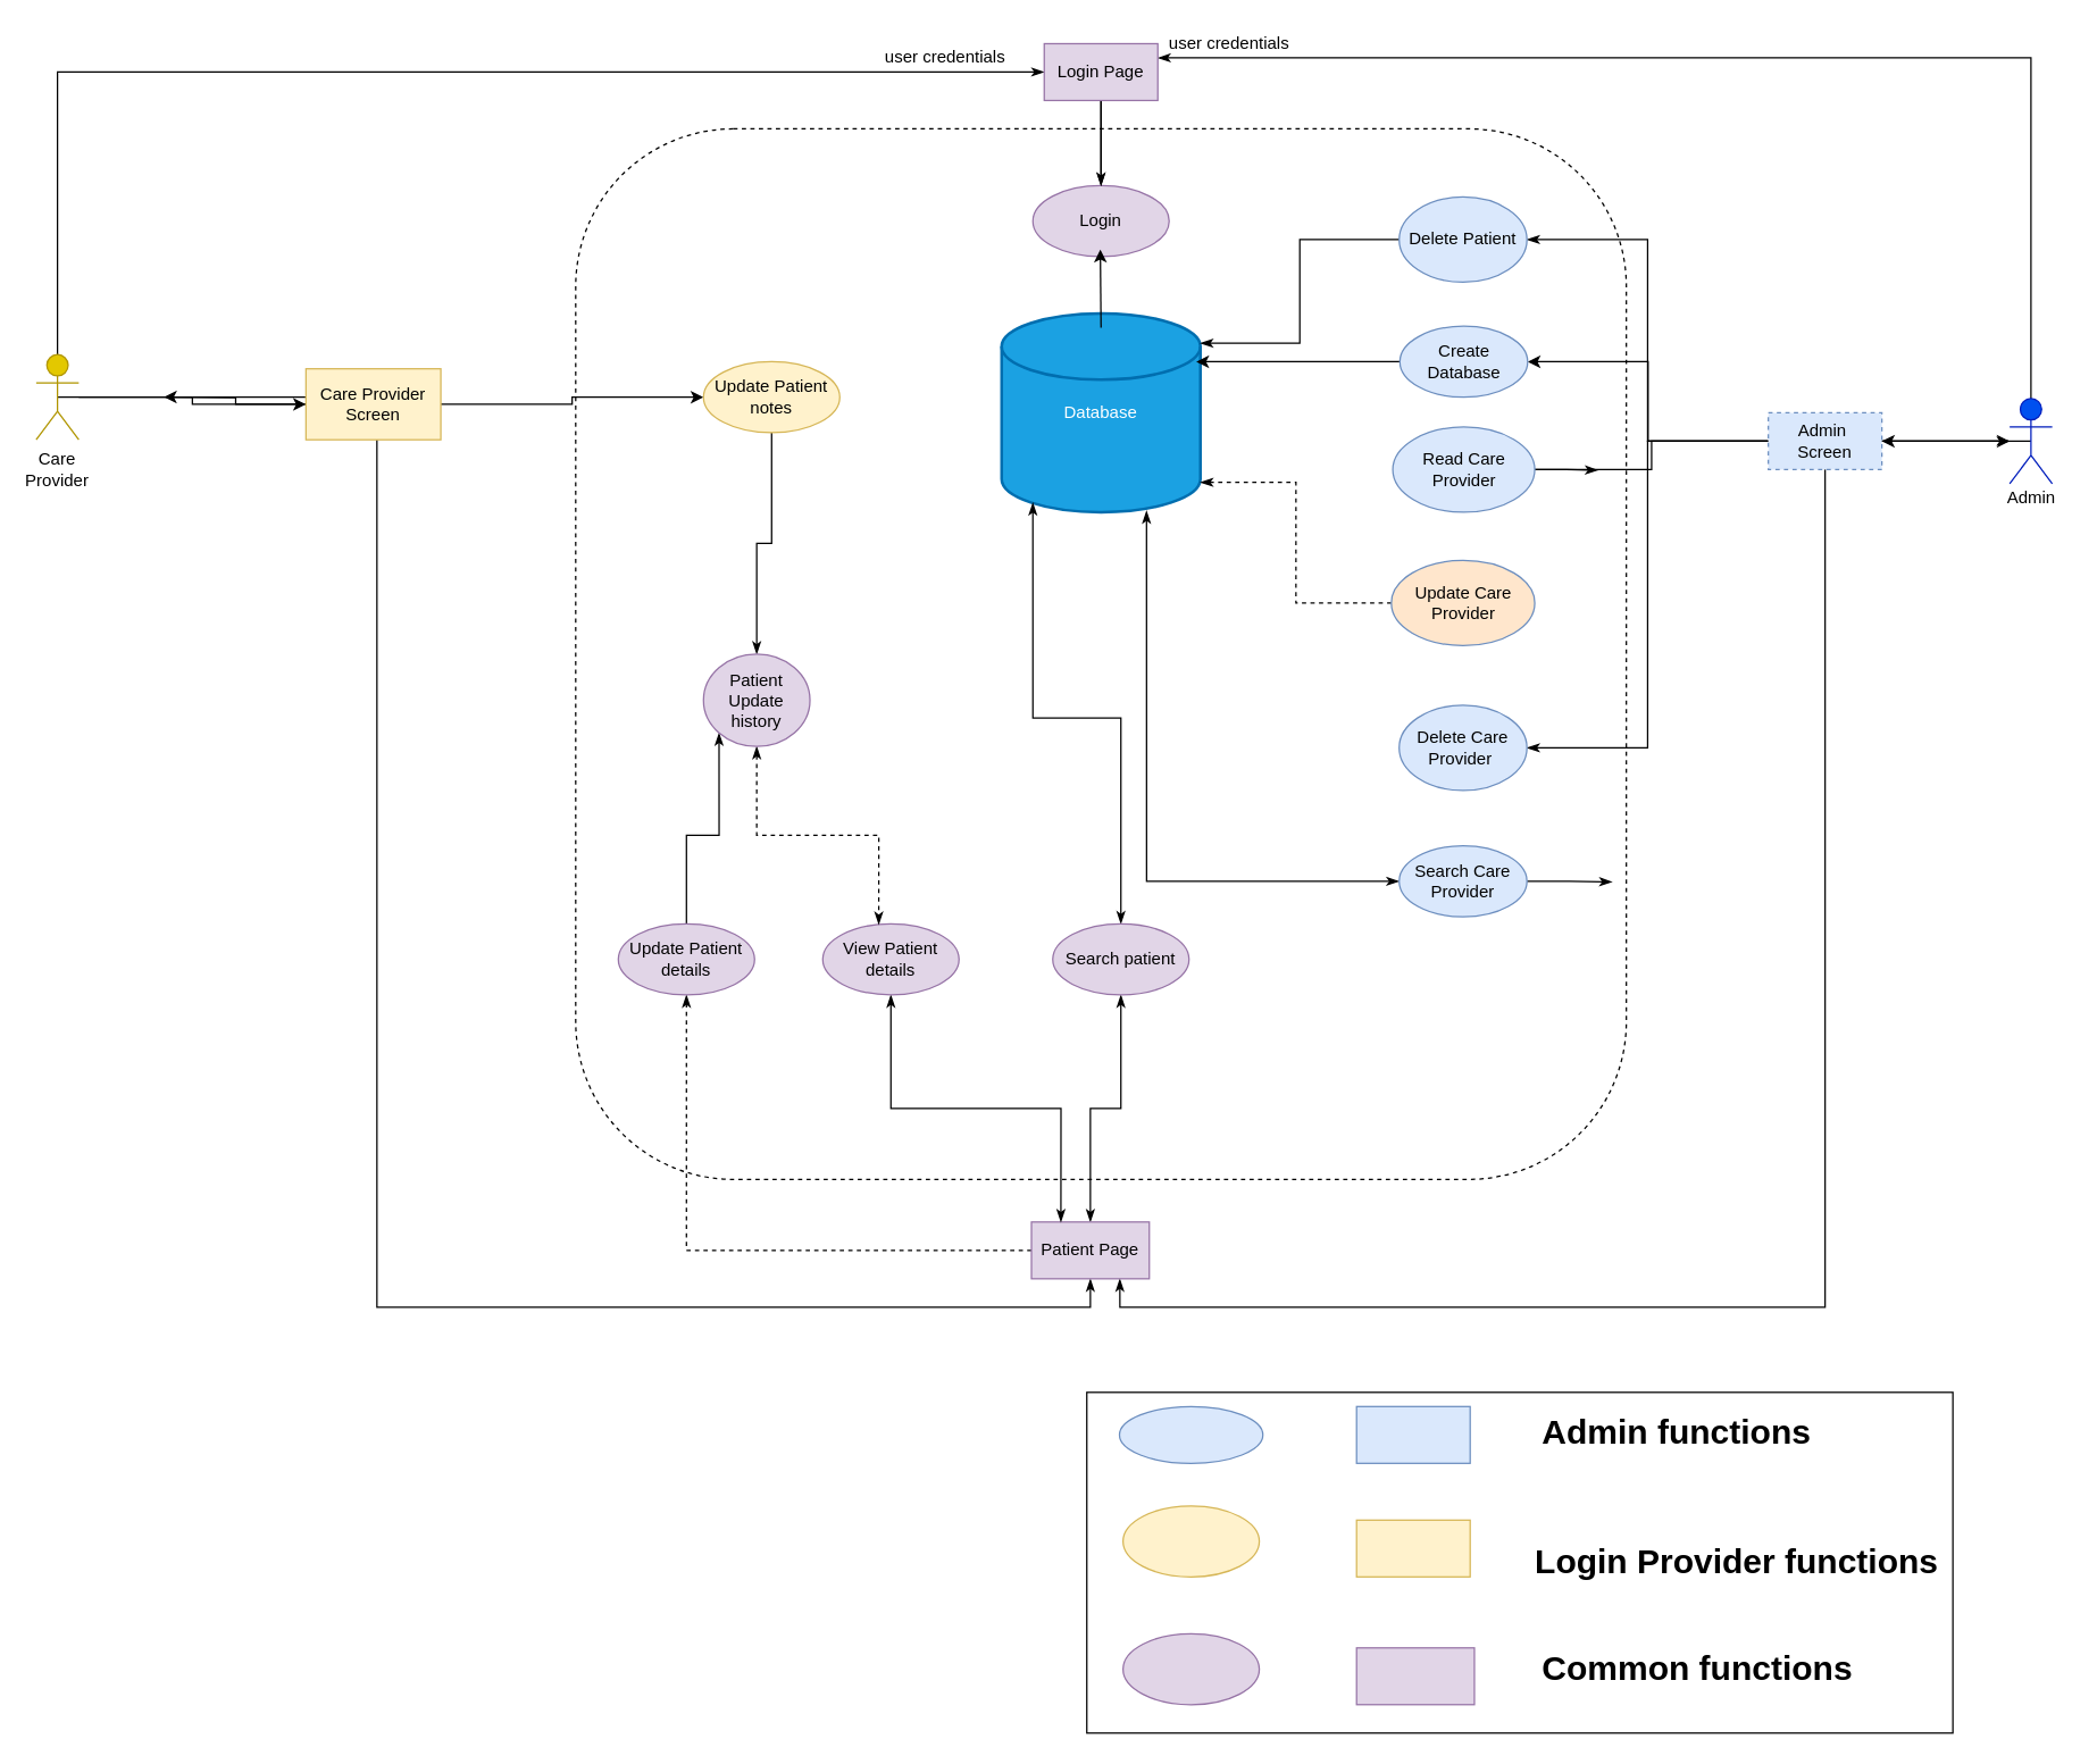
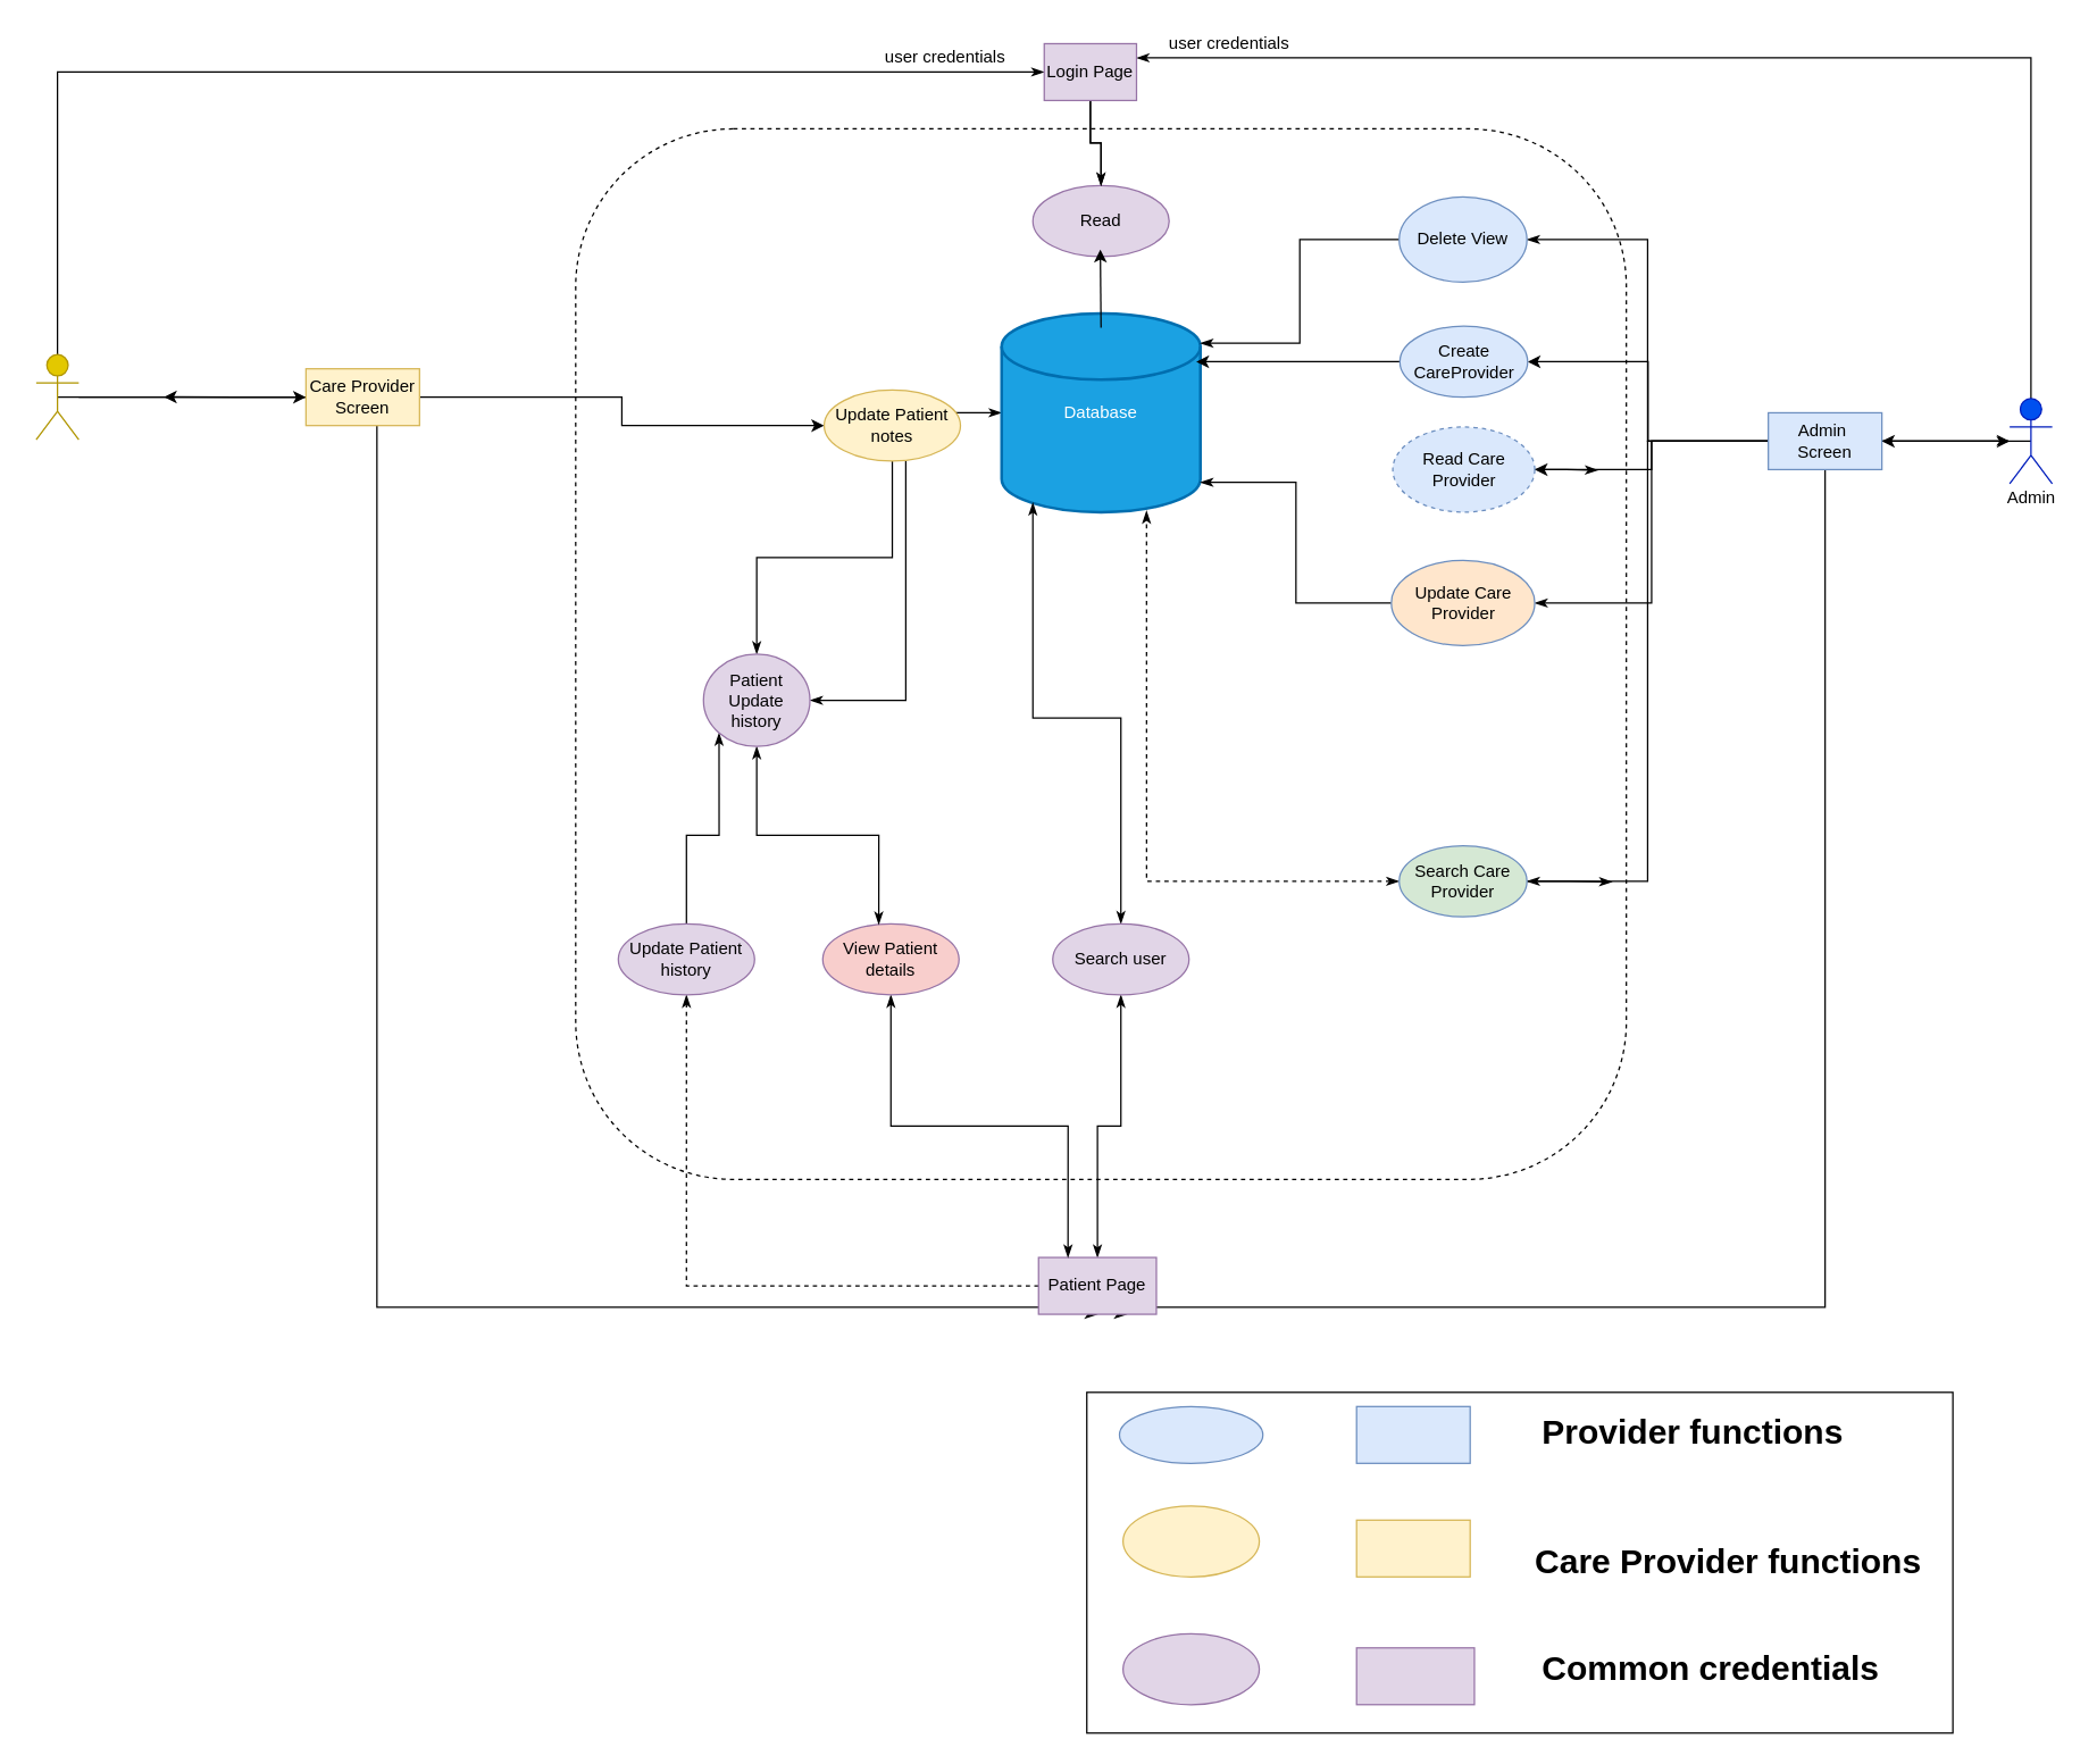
- <mxCell id="45" value="Login Page" style="rounded=0;whiteSpace=wrap;html=1;fillColor=#e1d5e7;strokeColor=#9673a6;" vertex="1" parent="1"><mxGeometry x="735" y="30" width="80" height="40" as="geometry" /></mxCell>
+ <mxCell id="45" value="Login Page" style="rounded=0;whiteSpace=wrap;html=1;fillColor=#e1d5e7;strokeColor=#9673a6;" vertex="1" parent="1"><mxGeometry x="735" y="30" width="65" height="40" as="geometry" /></mxCell>
- <mxCell id="14" value="Login" style="ellipse;whiteSpace=wrap;html=1;fillColor=#e1d5e7;strokeColor=#9673a6;" vertex="1" parent="1"><mxGeometry x="727" y="130" width="96" height="50" as="geometry" /></mxCell>
+ <mxCell id="14" value="Read" style="ellipse;whiteSpace=wrap;html=1;fillColor=#e1d5e7;strokeColor=#9673a6;" vertex="1" parent="1"><mxGeometry x="727" y="130" width="96" height="50" as="geometry" /></mxCell>
- <mxCell id="58" value="&lt;span&gt;Delete Patient&lt;/span&gt;" style="ellipse;whiteSpace=wrap;html=1;fillColor=#dae8fc;strokeColor=#6c8ebf;" vertex="1" parent="1"><mxGeometry x="985" y="138" width="90" height="60" as="geometry" /></mxCell>
+ <mxCell id="58" value="&lt;span&gt;Delete View&lt;/span&gt;" style="ellipse;whiteSpace=wrap;html=1;fillColor=#dae8fc;strokeColor=#6c8ebf;" vertex="1" parent="1"><mxGeometry x="985" y="138" width="90" height="60" as="geometry" /></mxCell>
- <mxCell id="24" value="&lt;span&gt;Create Database&lt;/span&gt;" style="ellipse;whiteSpace=wrap;html=1;fillColor=#dae8fc;strokeColor=#6c8ebf;" vertex="1" parent="1"><mxGeometry x="985.5" y="229" width="90" height="50" as="geometry" /></mxCell>
+ <mxCell id="24" value="&lt;span&gt;Create CareProvider&lt;/span&gt;" style="ellipse;whiteSpace=wrap;html=1;fillColor=#dae8fc;strokeColor=#6c8ebf;" vertex="1" parent="1"><mxGeometry x="985.5" y="229" width="90" height="50" as="geometry" /></mxCell>
- <mxCell id="38" value="Update Patient notes" style="ellipse;whiteSpace=wrap;html=1;fillColor=#fff2cc;strokeColor=#d6b656;" vertex="1" parent="1"><mxGeometry x="495" y="254" width="96" height="50" as="geometry" /></mxCell>
+ <mxCell id="38" value="Update Patient notes" style="ellipse;whiteSpace=wrap;html=1;fillColor=#fff2cc;strokeColor=#d6b656;" vertex="1" parent="1"><mxGeometry x="580" y="274" width="96" height="50" as="geometry" /></mxCell>
- <mxCell id="35" value="Care Provider Screen" style="rounded=0;whiteSpace=wrap;html=1;fillColor=#fff2cc;strokeColor=#d6b656;" vertex="1" parent="1"><mxGeometry x="215" y="259" width="95" height="50" as="geometry" /></mxCell>
+ <mxCell id="35" value="Care Provider Screen" style="rounded=0;whiteSpace=wrap;html=1;fillColor=#fff2cc;strokeColor=#d6b656;" vertex="1" parent="1"><mxGeometry x="215" y="259" width="80" height="40" as="geometry" /></mxCell>
- <mxCell id="16" style="edgeStyle=orthogonalEdgeStyle;rounded=0;orthogonalLoop=1;jettySize=auto;html=1;exitX=0;exitY=0.5;exitDx=0;exitDy=0;entryX=1;entryY=0.5;entryDx=0;entryDy=0;endArrow=none;" edge="1" parent="1" source="22" target="26"><mxGeometry relative="1" as="geometry" /></mxCell>
+ <mxCell id="16" style="edgeStyle=orthogonalEdgeStyle;rounded=0;orthogonalLoop=1;jettySize=auto;html=1;exitX=0;exitY=0.5;exitDx=0;exitDy=0;entryX=1;entryY=0.5;entryDx=0;entryDy=0;" edge="1" parent="1" source="22" target="26"><mxGeometry relative="1" as="geometry" /></mxCell>
- <mxCell id="22" value="Admin&amp;nbsp; Screen" style="rounded=0;whiteSpace=wrap;html=1;fillColor=#dae8fc;strokeColor=#6c8ebf;dashed=1;" vertex="1" parent="1"><mxGeometry x="1245" y="290" width="80" height="40" as="geometry" /></mxCell>
+ <mxCell id="22" value="Admin&amp;nbsp; Screen" style="rounded=0;whiteSpace=wrap;html=1;fillColor=#dae8fc;strokeColor=#6c8ebf;" vertex="1" parent="1"><mxGeometry x="1245" y="290" width="80" height="40" as="geometry" /></mxCell>
- <mxCell id="40" value="Care Provider" style="text;html=1;strokeColor=none;fillColor=none;align=center;verticalAlign=middle;whiteSpace=wrap;rounded=0;dashed=1;" vertex="1" parent="1"><mxGeometry x="20" y="320" width="40" height="20" as="geometry" /></mxCell>
- <mxCell id="26" value="&lt;span&gt;Read Care Provider&lt;/span&gt;" style="ellipse;whiteSpace=wrap;html=1;fillColor=#dae8fc;strokeColor=#6c8ebf;" vertex="1" parent="1"><mxGeometry x="980.5" y="300" width="100" height="60" as="geometry" /></mxCell>
+ <mxCell id="26" value="&lt;span&gt;Read Care Provider&lt;/span&gt;" style="ellipse;whiteSpace=wrap;html=1;fillColor=#dae8fc;strokeColor=#6c8ebf;dashed=1;" vertex="1" parent="1"><mxGeometry x="980.5" y="300" width="100" height="60" as="geometry" /></mxCell>
- <mxCell id="27" style="edgeStyle=orthogonalEdgeStyle;rounded=0;orthogonalLoop=1;jettySize=auto;html=1;exitX=0;exitY=0.5;exitDx=0;exitDy=0;entryX=1;entryY=0.85;entryDx=0;entryDy=0;entryPerimeter=0;startArrow=none;startFill=0;endArrow=classicThin;endFill=1;dashed=1;" edge="1" parent="1" source="28" target="13"><mxGeometry relative="1" as="geometry" /></mxCell>
+ <mxCell id="27" style="edgeStyle=orthogonalEdgeStyle;rounded=0;orthogonalLoop=1;jettySize=auto;html=1;exitX=0;exitY=0.5;exitDx=0;exitDy=0;entryX=1;entryY=0.85;entryDx=0;entryDy=0;entryPerimeter=0;startArrow=none;startFill=0;endArrow=classicThin;endFill=1;" edge="1" parent="1" source="28" target="13"><mxGeometry relative="1" as="geometry" /></mxCell>
+ <mxCell id="18" style="edgeStyle=orthogonalEdgeStyle;rounded=0;orthogonalLoop=1;jettySize=auto;html=1;exitX=0;exitY=0.5;exitDx=0;exitDy=0;entryX=1;entryY=0.5;entryDx=0;entryDy=0;startArrow=none;startFill=0;endArrow=classicThin;endFill=1;" edge="1" parent="1" source="22" target="28"><mxGeometry relative="1" as="geometry" /></mxCell>
+ <mxCell id="12" style="edgeStyle=orthogonalEdgeStyle;rounded=0;orthogonalLoop=1;jettySize=auto;html=1;exitX=0;exitY=0.5;exitDx=0;exitDy=0;exitPerimeter=0;entryX=1;entryY=0.5;entryDx=0;entryDy=0;startArrow=classicThin;startFill=1;endArrow=classicThin;endFill=1;" edge="1" parent="1" source="13" target="54"><mxGeometry relative="1" as="geometry" /></mxCell>
- <mxCell id="29" value="&lt;span&gt;Delete Care Provider&amp;nbsp;&lt;/span&gt;" style="ellipse;whiteSpace=wrap;html=1;fillColor=#dae8fc;strokeColor=#6c8ebf;" vertex="1" parent="1"><mxGeometry x="985" y="496" width="90" height="60" as="geometry" /></mxCell>
- <mxCell id="19" style="edgeStyle=orthogonalEdgeStyle;rounded=0;orthogonalLoop=1;jettySize=auto;html=1;exitX=0;exitY=0.5;exitDx=0;exitDy=0;entryX=1;entryY=0.5;entryDx=0;entryDy=0;startArrow=none;startFill=0;endArrow=classicThin;endFill=1;" edge="1" parent="1" source="22" target="29"><mxGeometry relative="1" as="geometry" /></mxCell>
- <mxCell id="30" style="edgeStyle=orthogonalEdgeStyle;rounded=0;orthogonalLoop=1;jettySize=auto;html=1;exitX=0;exitY=0.5;exitDx=0;exitDy=0;entryX=0.729;entryY=0.993;entryDx=0;entryDy=0;entryPerimeter=0;startArrow=classicThin;startFill=1;endArrow=classicThin;endFill=1;" edge="1" parent="1" source="32" target="13"><mxGeometry relative="1" as="geometry" /></mxCell>
+ <mxCell id="30" style="edgeStyle=orthogonalEdgeStyle;rounded=0;orthogonalLoop=1;jettySize=auto;html=1;exitX=0;exitY=0.5;exitDx=0;exitDy=0;entryX=0.729;entryY=0.993;entryDx=0;entryDy=0;entryPerimeter=0;startArrow=classicThin;startFill=1;endArrow=classicThin;endFill=1;dashed=1;" edge="1" parent="1" source="32" target="13"><mxGeometry relative="1" as="geometry" /></mxCell>
- <mxCell id="53" style="edgeStyle=orthogonalEdgeStyle;rounded=0;orthogonalLoop=1;jettySize=auto;html=1;exitX=0.5;exitY=1;exitDx=0;exitDy=0;entryX=0.411;entryY=0.009;entryDx=0;entryDy=0;entryPerimeter=0;startArrow=classicThin;startFill=1;endArrow=classicThin;endFill=1;dashed=1;" edge="1" parent="1" source="54" target="52"><mxGeometry relative="1" as="geometry" /></mxCell>
+ <mxCell id="53" style="edgeStyle=orthogonalEdgeStyle;rounded=0;orthogonalLoop=1;jettySize=auto;html=1;exitX=0.5;exitY=1;exitDx=0;exitDy=0;entryX=0.411;entryY=0.009;entryDx=0;entryDy=0;entryPerimeter=0;startArrow=classicThin;startFill=1;endArrow=classicThin;endFill=1;" edge="1" parent="1" source="54" target="52"><mxGeometry relative="1" as="geometry" /></mxCell>
+ <mxCell id="20" style="edgeStyle=orthogonalEdgeStyle;rounded=0;orthogonalLoop=1;jettySize=auto;html=1;entryX=1;entryY=0.5;entryDx=0;entryDy=0;startArrow=none;startFill=0;endArrow=classicThin;endFill=1;" edge="1" parent="1" source="22" target="32"><mxGeometry relative="1" as="geometry" /></mxCell>
- <mxCell id="32" value="&lt;span&gt;Search Care Provider&lt;/span&gt;" style="ellipse;whiteSpace=wrap;html=1;fillColor=#dae8fc;strokeColor=#6c8ebf;" vertex="1" parent="1"><mxGeometry x="985" y="595" width="90" height="50" as="geometry" /></mxCell>
+ <mxCell id="32" value="&lt;span&gt;Search Care Provider&lt;/span&gt;" style="ellipse;whiteSpace=wrap;html=1;fillColor=#d5e8d4;strokeColor=#6c8ebf;" vertex="1" parent="1"><mxGeometry x="985" y="595" width="90" height="50" as="geometry" /></mxCell>
- <mxCell id="50" value="Update Patient details" style="ellipse;whiteSpace=wrap;html=1;fillColor=#e1d5e7;strokeColor=#9673a6;" vertex="1" parent="1"><mxGeometry x="435" y="650" width="96" height="50" as="geometry" /></mxCell>
+ <mxCell id="50" value="Update Patient history" style="ellipse;whiteSpace=wrap;html=1;fillColor=#e1d5e7;strokeColor=#9673a6;" vertex="1" parent="1"><mxGeometry x="435" y="650" width="96" height="50" as="geometry" /></mxCell>
- <mxCell id="52" value="View Patient details" style="ellipse;whiteSpace=wrap;html=1;fillColor=#e1d5e7;strokeColor=#9673a6;" vertex="1" parent="1"><mxGeometry x="579" y="650" width="96" height="50" as="geometry" /></mxCell>
+ <mxCell id="52" value="View Patient details" style="ellipse;whiteSpace=wrap;html=1;fillColor=#f8cecc;strokeColor=#9673a6;" vertex="1" parent="1"><mxGeometry x="579" y="650" width="96" height="50" as="geometry" /></mxCell>
- <mxCell id="56" value="Search patient" style="ellipse;whiteSpace=wrap;html=1;fillColor=#e1d5e7;strokeColor=#9673a6;" vertex="1" parent="1"><mxGeometry x="741" y="650" width="96" height="50" as="geometry" /></mxCell>
+ <mxCell id="56" value="Search user" style="ellipse;whiteSpace=wrap;html=1;fillColor=#e1d5e7;strokeColor=#9673a6;" vertex="1" parent="1"><mxGeometry x="741" y="650" width="96" height="50" as="geometry" /></mxCell>
- <mxCell id="48" value="Patient Page" style="rounded=0;whiteSpace=wrap;html=1;fillColor=#e1d5e7;strokeColor=#9673a6;" vertex="1" parent="1"><mxGeometry x="726" y="860" width="83" height="40" as="geometry" /></mxCell>
+ <mxCell id="48" value="Patient Page" style="rounded=0;whiteSpace=wrap;html=1;fillColor=#e1d5e7;strokeColor=#9673a6;" vertex="1" parent="1"><mxGeometry x="731" y="885" width="83" height="40" as="geometry" /></mxCell>
- <mxCell id="61" value="&lt;h1&gt;Admin functions&lt;/h1&gt;" style="text;html=1;strokeColor=none;fillColor=none;spacing=5;spacingTop=-20;whiteSpace=wrap;overflow=hidden;rounded=0;dashed=1;" vertex="1" parent="1"><mxGeometry x="1080.5" y="989" width="300" height="40" as="geometry" /></mxCell>
+ <mxCell id="61" value="&lt;h1&gt;Provider functions&lt;/h1&gt;" style="text;html=1;strokeColor=none;fillColor=none;spacing=5;spacingTop=-20;whiteSpace=wrap;overflow=hidden;rounded=0;dashed=1;" vertex="1" parent="1"><mxGeometry x="1080.5" y="989" width="300" height="40" as="geometry" /></mxCell>
- <mxCell id="65" value="&lt;h1&gt;Login Provider functions&lt;/h1&gt;" style="text;html=1;strokeColor=none;fillColor=none;spacing=5;spacingTop=-20;whiteSpace=wrap;overflow=hidden;rounded=0;dashed=1;" vertex="1" parent="1"><mxGeometry x="1075.5" y="1080" width="340" height="40" as="geometry" /></mxCell>
+ <mxCell id="65" value="&lt;h1&gt;Care Provider functions&lt;/h1&gt;" style="text;html=1;strokeColor=none;fillColor=none;spacing=5;spacingTop=-20;whiteSpace=wrap;overflow=hidden;rounded=0;dashed=1;" vertex="1" parent="1"><mxGeometry x="1075.5" y="1080" width="340" height="40" as="geometry" /></mxCell>
- <mxCell id="68" value="&lt;h1&gt;Common functions&lt;/h1&gt;" style="text;html=1;strokeColor=none;fillColor=none;spacing=5;spacingTop=-20;whiteSpace=wrap;overflow=hidden;rounded=0;dashed=1;" vertex="1" parent="1"><mxGeometry x="1080.5" y="1155" width="300" height="40" as="geometry" /></mxCell>
+ <mxCell id="68" value="&lt;h1&gt;Common credentials&lt;/h1&gt;" style="text;html=1;strokeColor=none;fillColor=none;spacing=5;spacingTop=-20;whiteSpace=wrap;overflow=hidden;rounded=0;dashed=1;" vertex="1" parent="1"><mxGeometry x="1080.5" y="1155" width="300" height="40" as="geometry" /></mxCell>
